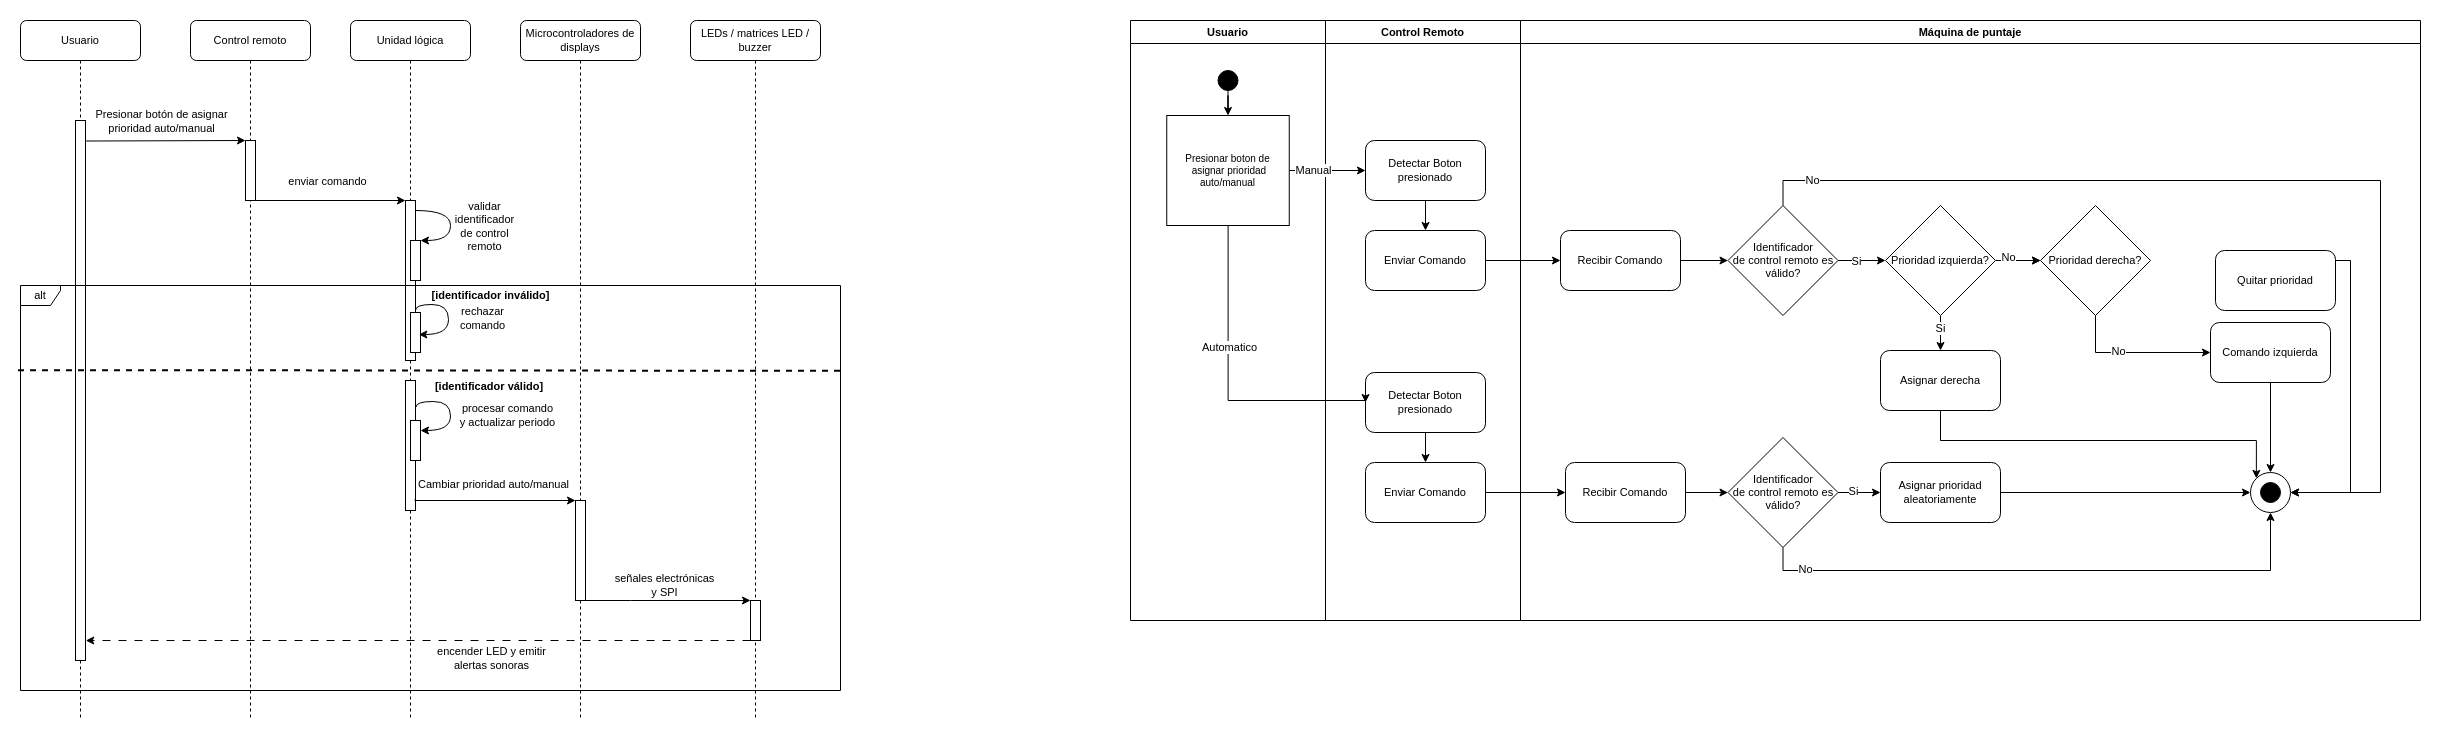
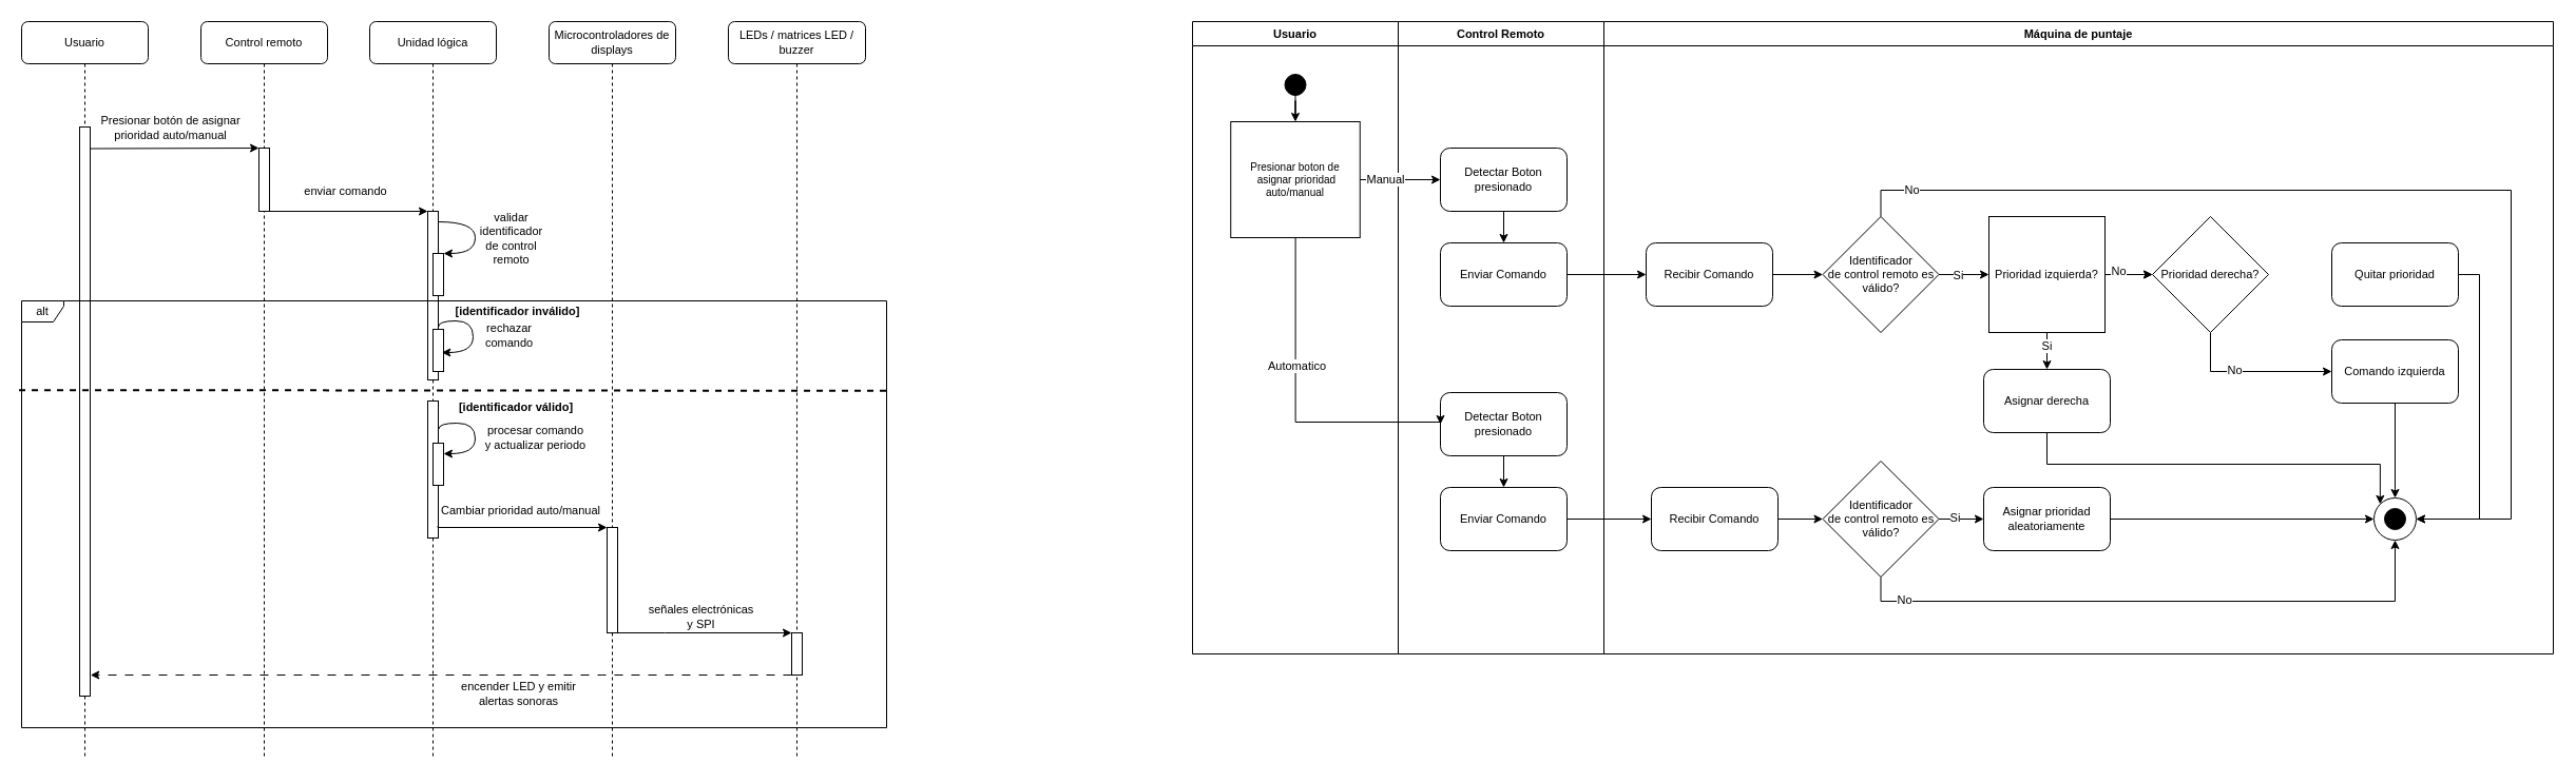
- <mxCell id="71" value="Prioridad izquierda?" style="rhombus;whiteSpace=wrap;html=1;fontFamily=Helvetica;fontSize=11;labelBackgroundColor=none;" parent="48" vertex="1"><mxGeometry x="365" y="185" width="110" height="110" as="geometry" /></mxCell>
+ <mxCell id="71" value="Prioridad izquierda?" style="whiteSpace=wrap;html=1;fontFamily=Helvetica;fontSize=11;labelBackgroundColor=none;rounded=0;" parent="48" vertex="1"><mxGeometry x="365" y="185" width="110" height="110" as="geometry" /></mxCell>
- <mxCell id="76" value="Quitar prioridad" style="rounded=1;whiteSpace=wrap;html=1;fontFamily=Helvetica;fontSize=11;labelBackgroundColor=none;" parent="48" vertex="1"><mxGeometry x="695" y="230" width="120" height="60" as="geometry" /></mxCell>
+ <mxCell id="76" value="Quitar prioridad" style="rounded=1;whiteSpace=wrap;html=1;fontFamily=Helvetica;fontSize=11;labelBackgroundColor=none;" parent="48" vertex="1"><mxGeometry x="690" y="210" width="120" height="60" as="geometry" /></mxCell>
